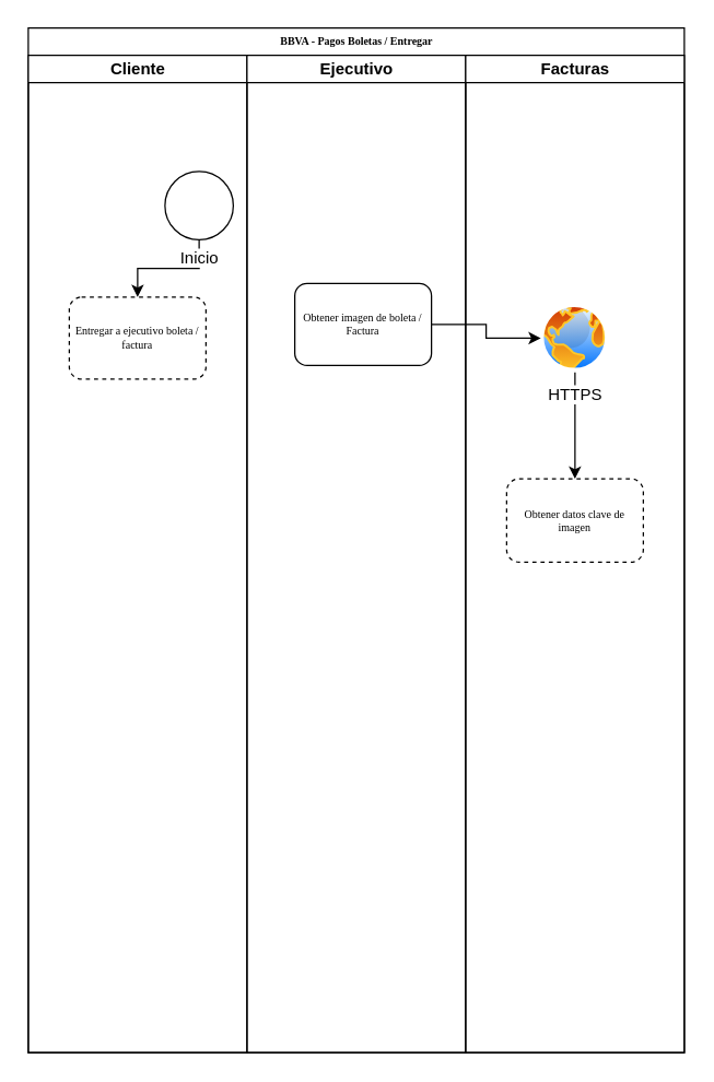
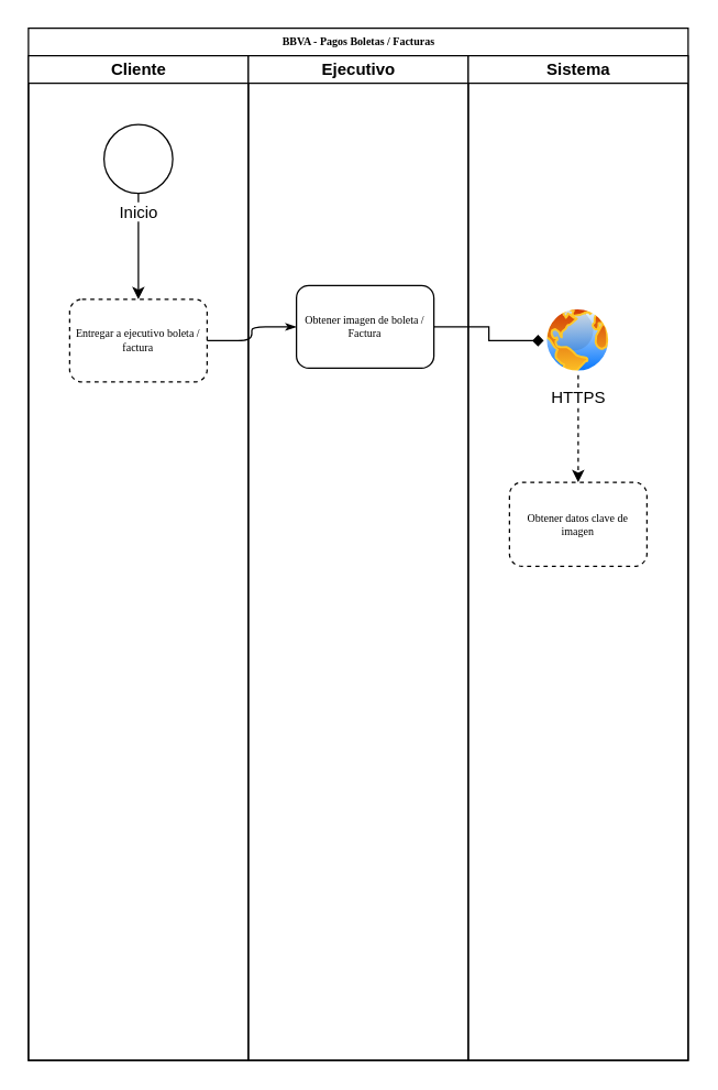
- <mxCell id="2" value="BBVA - Pagos Boletas / Entregar" style="swimlane;html=1;childLayout=stackLayout;startSize=20;rounded=0;shadow=0;labelBackgroundColor=none;strokeColor=#000000;strokeWidth=1;fillColor=#ffffff;fontFamily=Verdana;fontSize=8;fontColor=#000000;align=center;" parent="1" vertex="1"><mxGeometry x="20" y="20" width="480" height="750" as="geometry" /></mxCell>
+ <mxCell id="2" value="BBVA - Pagos Boletas / Facturas" style="swimlane;html=1;childLayout=stackLayout;startSize=20;rounded=0;shadow=0;labelBackgroundColor=none;strokeColor=#000000;strokeWidth=1;fillColor=#ffffff;fontFamily=Verdana;fontSize=8;fontColor=#000000;align=center;" parent="1" vertex="1"><mxGeometry x="20" y="20" width="480" height="750" as="geometry" /></mxCell>
- <mxCell id="10" value="Facturas" style="swimlane;html=1;startSize=20;" vertex="1" parent="2"><mxGeometry x="320" y="20" width="160" height="730" as="geometry" /></mxCell>
+ <mxCell id="10" value="Sistema" style="swimlane;html=1;startSize=20;" vertex="1" parent="2"><mxGeometry x="320" y="20" width="160" height="730" as="geometry" /></mxCell>
- <mxCell id="6" value="Inicio" style="shape=mxgraph.bpmn.shape;html=1;verticalLabelPosition=bottom;labelBackgroundColor=#ffffff;verticalAlign=top;align=center;perimeter=ellipsePerimeter;outlineConnect=0;outline=standard;symbol=general;" vertex="1" parent="3"><mxGeometry x="100" y="85" width="50" height="50" as="geometry" /></mxCell>
+ <mxCell id="6" value="Inicio" style="shape=mxgraph.bpmn.shape;html=1;verticalLabelPosition=bottom;labelBackgroundColor=#ffffff;verticalAlign=top;align=center;perimeter=ellipsePerimeter;outlineConnect=0;outline=standard;symbol=general;" vertex="1" parent="3"><mxGeometry x="55" y="50" width="50" height="50" as="geometry" /></mxCell>
+ <mxCell id="7" style="edgeStyle=orthogonalEdgeStyle;rounded=1;html=1;labelBackgroundColor=none;startArrow=none;startFill=0;startSize=5;endArrow=classicThin;endFill=1;endSize=5;jettySize=auto;orthogonalLoop=1;strokeColor=#000000;strokeWidth=1;fontFamily=Verdana;fontSize=8;fontColor=#000000;" parent="2" source="4" target="9" edge="1"><mxGeometry relative="1" as="geometry" /></mxCell>
- <mxCell id="14" style="edgeStyle=orthogonalEdgeStyle;rounded=0;orthogonalLoop=1;jettySize=auto;html=1;" edge="1" parent="2" source="9" target="12"><mxGeometry relative="1" as="geometry" /></mxCell>
+ <mxCell id="14" style="edgeStyle=orthogonalEdgeStyle;rounded=0;orthogonalLoop=1;jettySize=auto;html=1;endArrow=diamond;" edge="1" parent="2" source="9" target="12"><mxGeometry relative="1" as="geometry" /></mxCell>
- <mxCell id="11" style="edgeStyle=orthogonalEdgeStyle;rounded=0;orthogonalLoop=1;jettySize=auto;html=1;" edge="1" parent="10" source="12" target="13"><mxGeometry relative="1" as="geometry" /></mxCell>
+ <mxCell id="11" style="edgeStyle=orthogonalEdgeStyle;rounded=0;orthogonalLoop=1;jettySize=auto;html=1;dashed=1;" edge="1" parent="10" source="12" target="13"><mxGeometry relative="1" as="geometry" /></mxCell>
